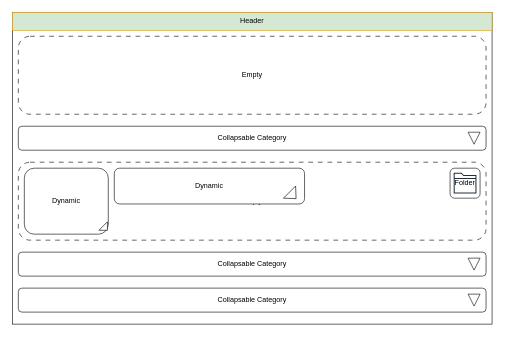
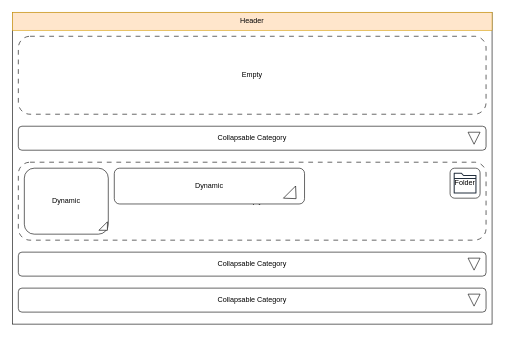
- <mxCell id="3" value="Header" style="rounded=0;whiteSpace=wrap;html=1;fillColor=#d5e8d4;strokeColor=#d79b00;" vertex="1" parent="1"><mxGeometry y="20" width="800" height="30" as="geometry" x="20" /></mxCell>
+ <mxCell id="3" value="Header" style="rounded=0;whiteSpace=wrap;html=1;fillColor=#ffe6cc;strokeColor=#d79b00;" vertex="1" parent="1"><mxGeometry y="20" width="800" height="30" as="geometry" x="20" /></mxCell>
